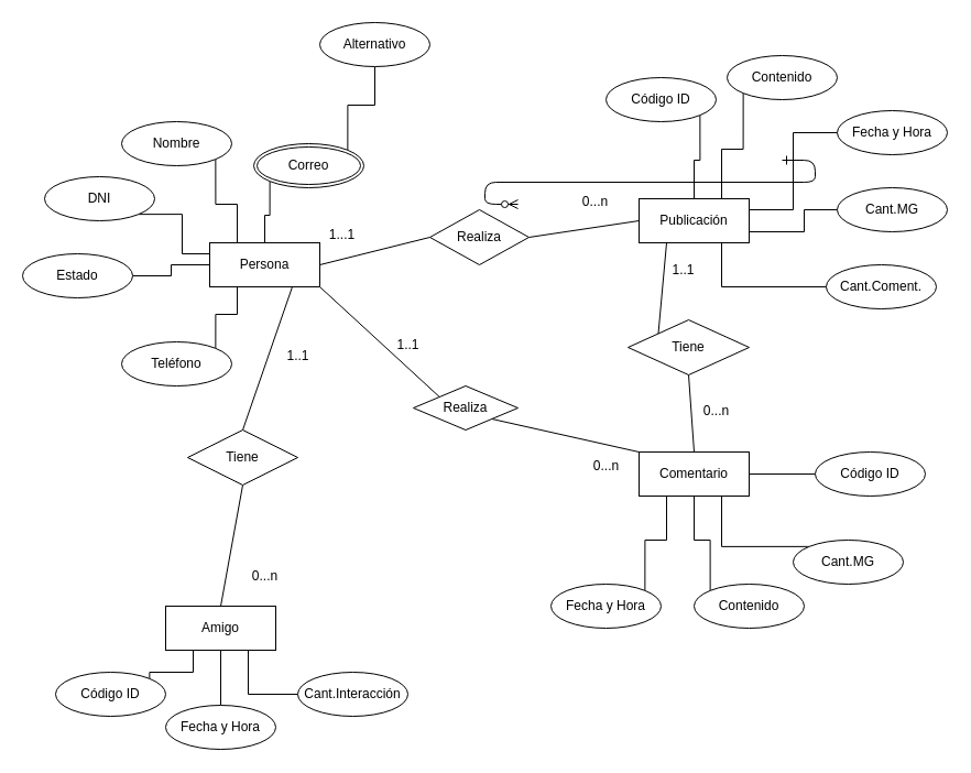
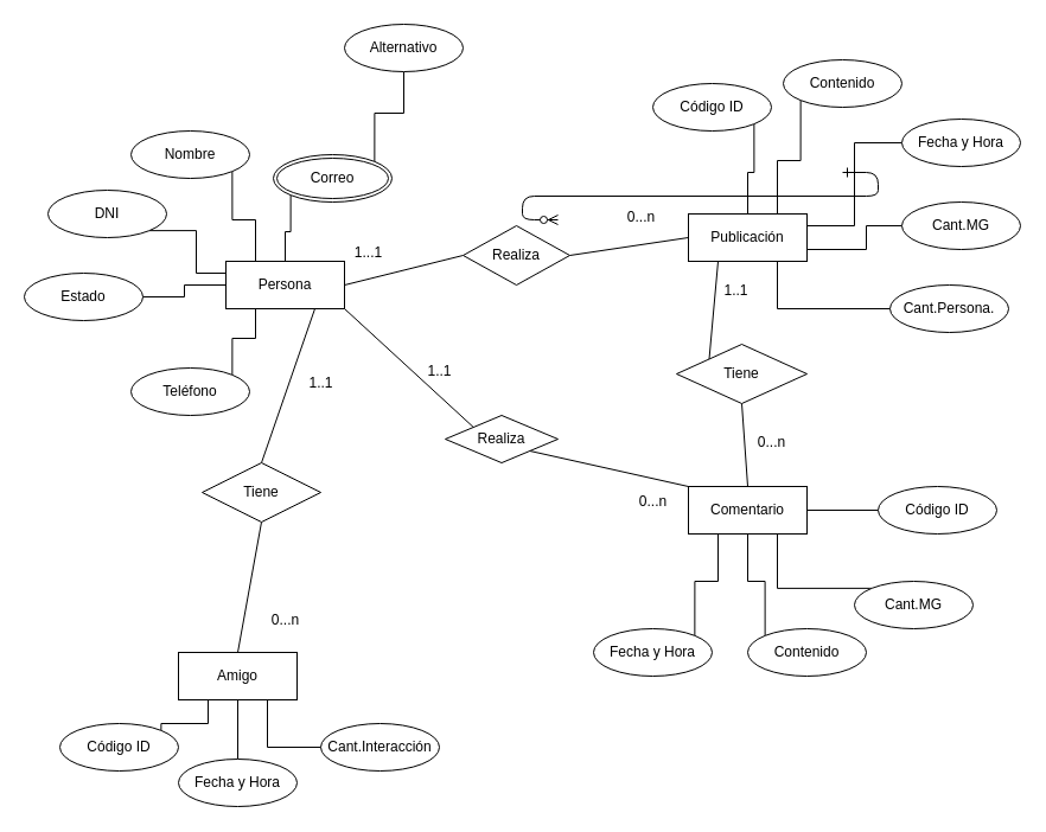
- <mxCell id="31" value="Cant.Coment." style="ellipse;whiteSpace=wrap;html=1;align=center;" vertex="1" parent="1"><mxGeometry x="750" y="240" width="100" height="40" as="geometry" /></mxCell>
+ <mxCell id="31" value="Cant.Persona." style="ellipse;whiteSpace=wrap;html=1;align=center;" vertex="1" parent="1"><mxGeometry x="750" y="240" width="100" height="40" as="geometry" /></mxCell>
